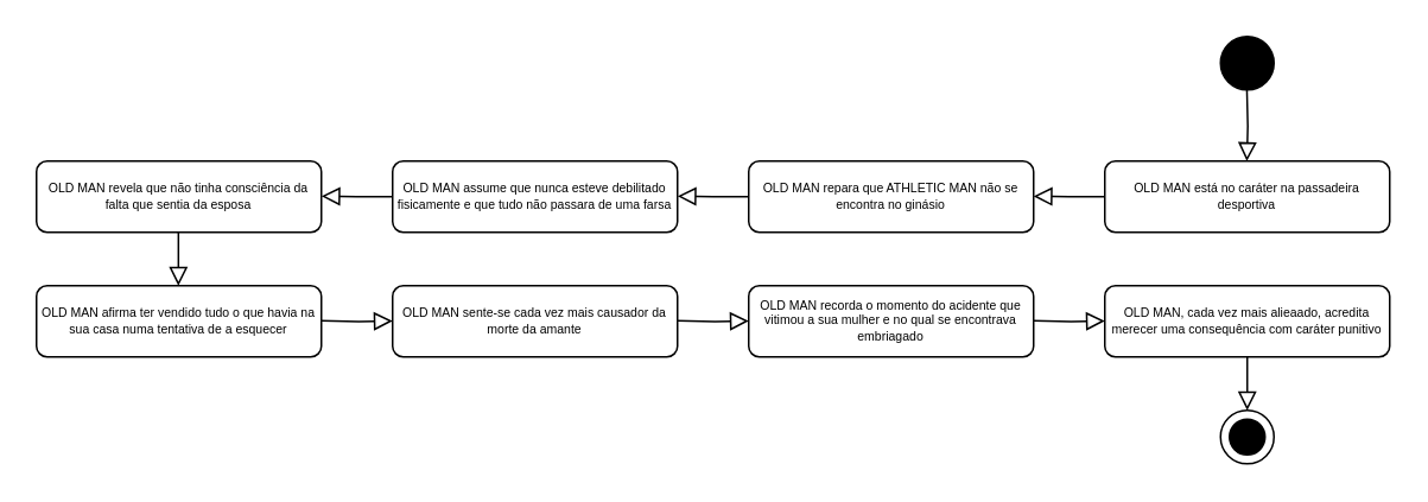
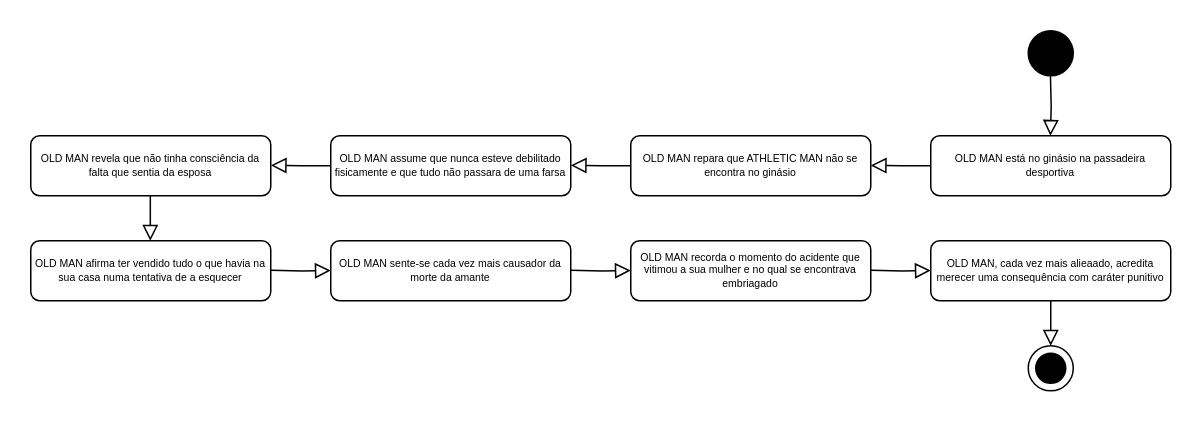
- <mxCell id="2" value="OLD MAN está no caráter na passadeira desportiva" style="rounded=1;whiteSpace=wrap;html=1;fontSize=7;glass=0;strokeWidth=1;shadow=0;" parent="1" vertex="1"><mxGeometry x="620" y="90" width="160" height="40" as="geometry" /></mxCell>
+ <mxCell id="2" value="OLD MAN está no ginásio na passadeira desportiva" style="rounded=1;whiteSpace=wrap;html=1;fontSize=7;glass=0;strokeWidth=1;shadow=0;" parent="1" vertex="1"><mxGeometry x="620" y="90" width="160" height="40" as="geometry" /></mxCell>
